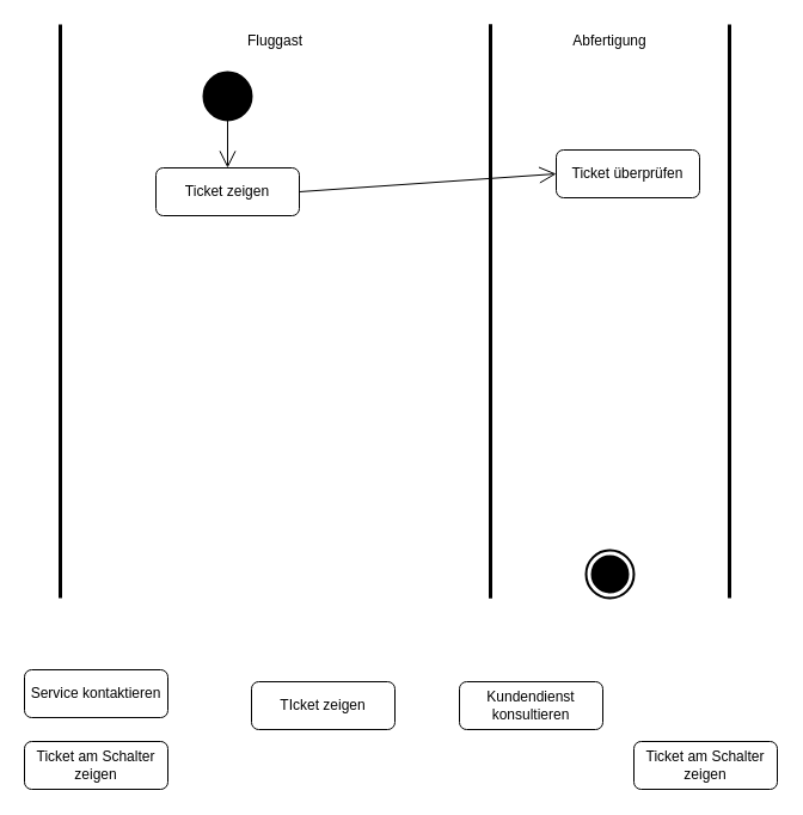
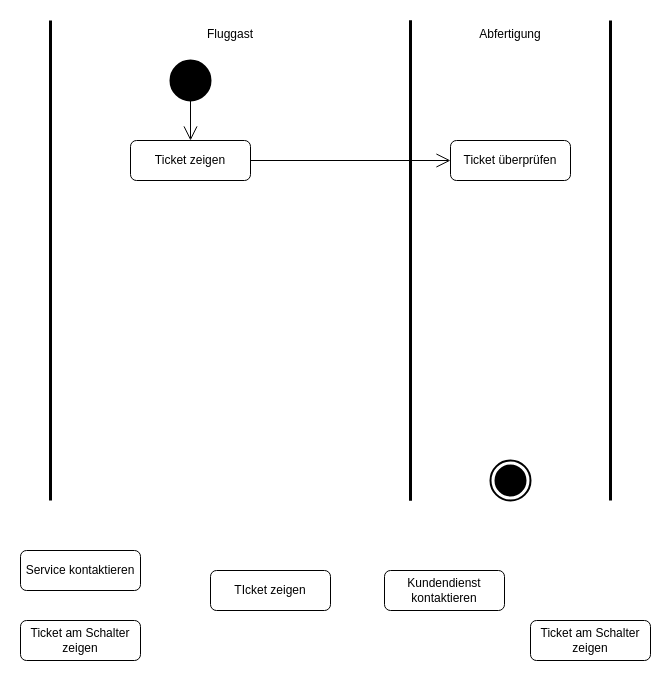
- <mxCell id="7" value="Ticket überprüfen" style="shape=rect;html=1;rounded=1;whiteSpace=wrap;align=center;" vertex="1" parent="1"><mxGeometry x="465" y="125" width="120" height="40" as="geometry" /></mxCell>
+ <mxCell id="7" value="Ticket überprüfen" style="shape=rect;html=1;rounded=1;whiteSpace=wrap;align=center;" vertex="1" parent="1"><mxGeometry x="450" y="140" width="120" height="40" as="geometry" /></mxCell>
- <mxCell id="10" value="Service kontaktieren" style="shape=rect;html=1;rounded=1;whiteSpace=wrap;align=center;" vertex="1" parent="1"><mxGeometry x="20" y="560" width="120" height="40" as="geometry" /></mxCell>
+ <mxCell id="10" value="Service kontaktieren" style="shape=rect;html=1;rounded=1;whiteSpace=wrap;align=center;" vertex="1" parent="1"><mxGeometry x="20" y="550" width="120" height="40" as="geometry" /></mxCell>
- <mxCell id="8" value="Kundendienst konsultieren" style="shape=rect;html=1;rounded=1;whiteSpace=wrap;align=center;" vertex="1" parent="1"><mxGeometry x="384" y="570" width="120" height="40" as="geometry" /></mxCell>
+ <mxCell id="8" value="Kundendienst kontaktieren" style="shape=rect;html=1;rounded=1;whiteSpace=wrap;align=center;" vertex="1" parent="1"><mxGeometry x="384" y="570" width="120" height="40" as="geometry" /></mxCell>
